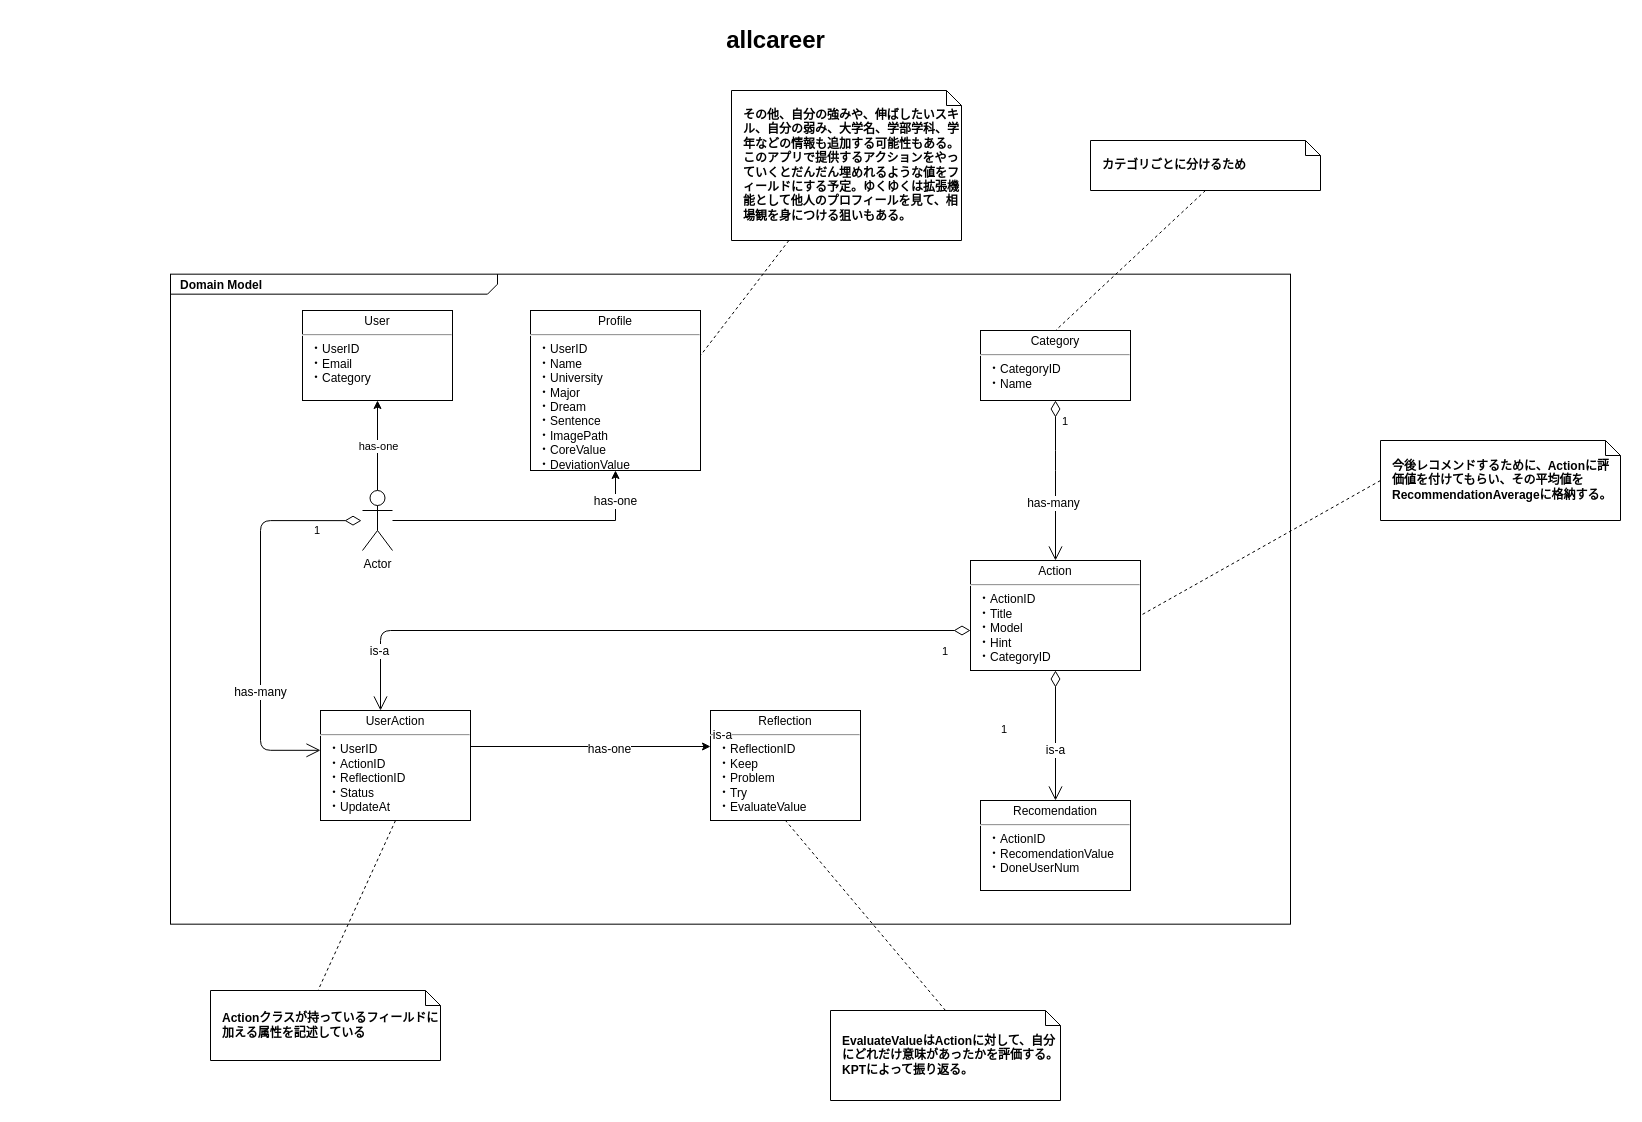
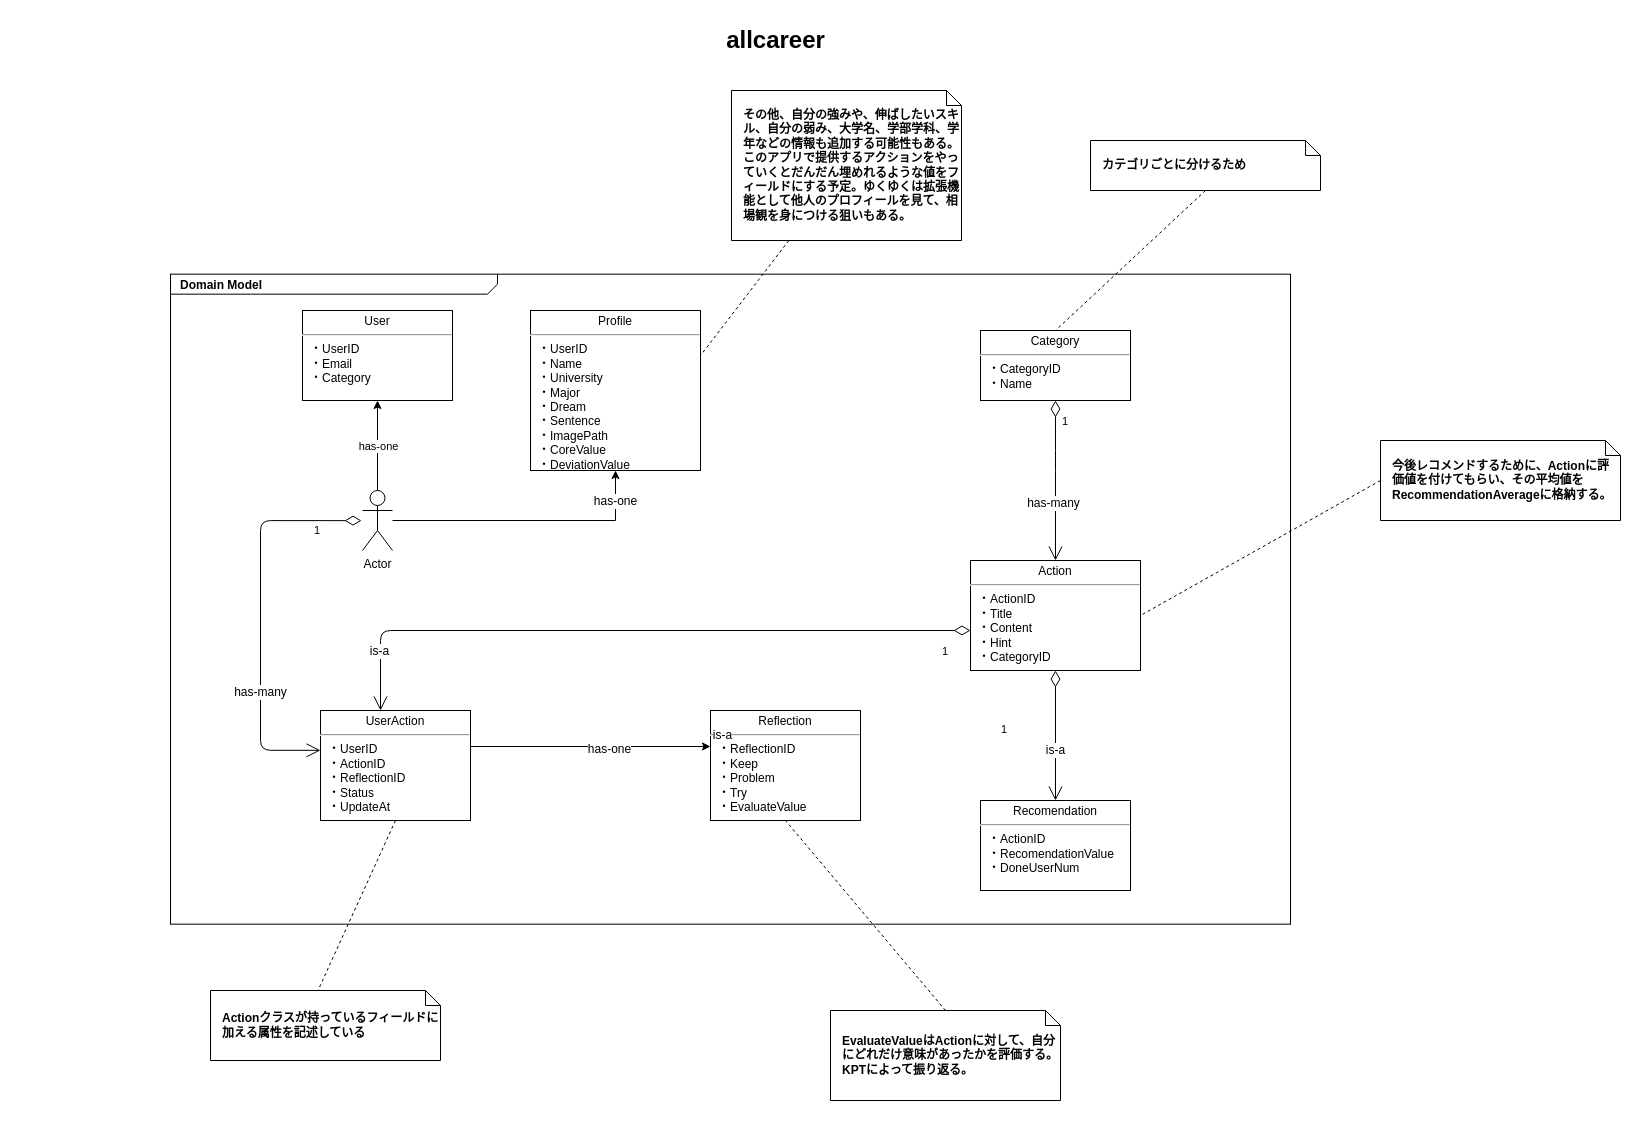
- <mxCell id="3" value="&lt;p style=&quot;margin: 0px ; margin-top: 4px ; text-align: center&quot;&gt;Action&lt;/p&gt;&lt;hr&gt;&lt;p style=&quot;margin: 0px ; margin-left: 8px ; text-align: left&quot;&gt;・ActionID&lt;/p&gt;&lt;p style=&quot;margin: 0px ; margin-left: 8px ; text-align: left&quot;&gt;・Title&lt;/p&gt;&lt;p style=&quot;margin: 0px ; margin-left: 8px ; text-align: left&quot;&gt;・Model&lt;/p&gt;&lt;p style=&quot;margin: 0px ; margin-left: 8px ; text-align: left&quot;&gt;・Hint&lt;/p&gt;&lt;p style=&quot;margin: 0px ; margin-left: 8px ; text-align: left&quot;&gt;・CategoryID&lt;/p&gt;" style="shape=rect;html=1;overflow=fill;whiteSpace=wrap;" parent="1" vertex="1"><mxGeometry x="970" y="560" width="170" height="110" as="geometry" /></mxCell>
+ <mxCell id="3" value="&lt;p style=&quot;margin: 0px ; margin-top: 4px ; text-align: center&quot;&gt;Action&lt;/p&gt;&lt;hr&gt;&lt;p style=&quot;margin: 0px ; margin-left: 8px ; text-align: left&quot;&gt;・ActionID&lt;/p&gt;&lt;p style=&quot;margin: 0px ; margin-left: 8px ; text-align: left&quot;&gt;・Title&lt;/p&gt;&lt;p style=&quot;margin: 0px ; margin-left: 8px ; text-align: left&quot;&gt;・Content&lt;/p&gt;&lt;p style=&quot;margin: 0px ; margin-left: 8px ; text-align: left&quot;&gt;・Hint&lt;/p&gt;&lt;p style=&quot;margin: 0px ; margin-left: 8px ; text-align: left&quot;&gt;・CategoryID&lt;/p&gt;" style="shape=rect;html=1;overflow=fill;whiteSpace=wrap;" parent="1" vertex="1"><mxGeometry x="970" y="560" width="170" height="110" as="geometry" /></mxCell>
